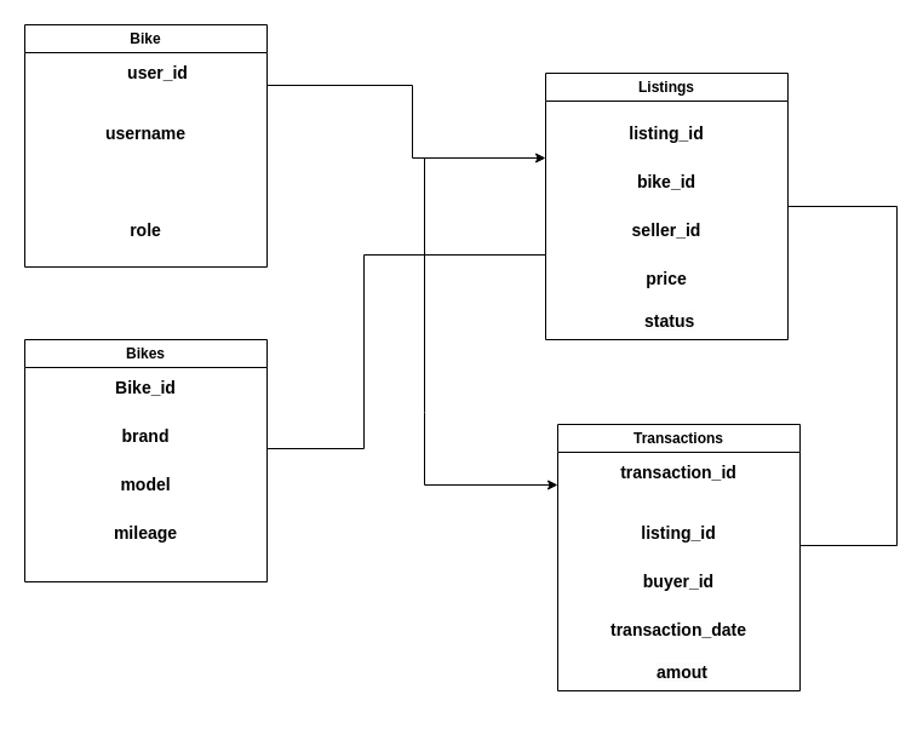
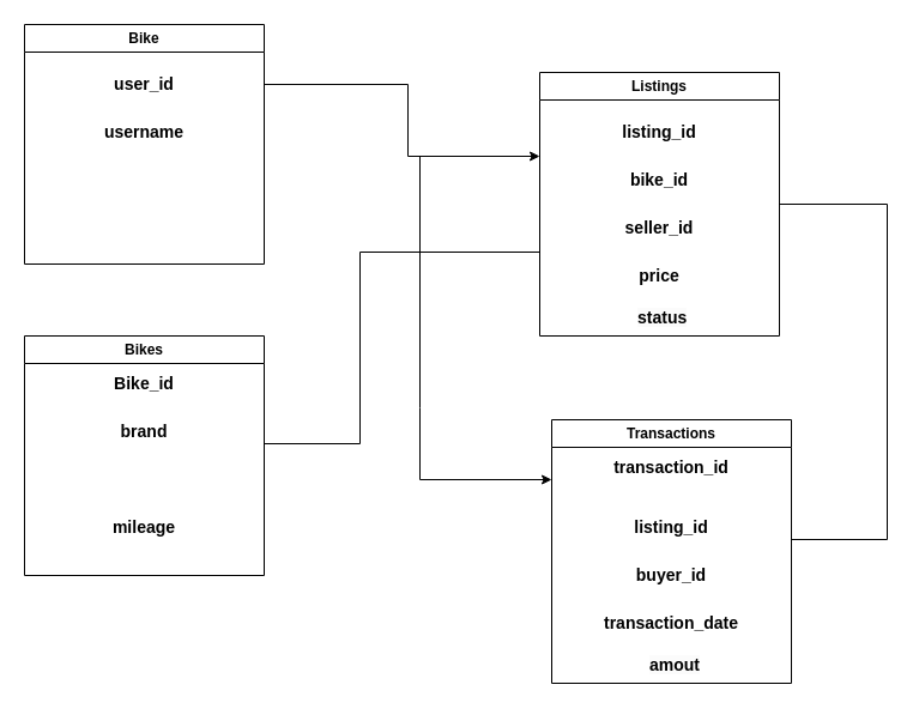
- <mxCell id="3" value="&lt;b&gt;&lt;font style=&quot;font-size: 14px;&quot;&gt;user_id&lt;/font&gt;&lt;/b&gt;" style="text;html=1;align=center;verticalAlign=middle;whiteSpace=wrap;rounded=0;" vertex="1" parent="2"><mxGeometry x="75" y="20" width="70" height="40" as="geometry" /></mxCell>
+ <mxCell id="3" value="&lt;b&gt;&lt;font style=&quot;font-size: 14px;&quot;&gt;user_id&lt;/font&gt;&lt;/b&gt;" style="text;html=1;align=center;verticalAlign=middle;whiteSpace=wrap;rounded=0;" vertex="1" parent="2"><mxGeometry x="65" y="30" width="70" height="40" as="geometry" /></mxCell>
- <mxCell id="5" value="&lt;font style=&quot;font-size: 14px;&quot;&gt;&lt;b&gt;role&lt;/b&gt;&lt;/font&gt;" style="text;html=1;align=center;verticalAlign=middle;whiteSpace=wrap;rounded=0;" vertex="1" parent="2"><mxGeometry x="65" y="150" width="70" height="40" as="geometry" /></mxCell>
- <mxCell id="9" value="&lt;font style=&quot;font-size: 14px;&quot;&gt;&lt;b&gt;model&lt;/b&gt;&lt;/font&gt;" style="text;html=1;align=center;verticalAlign=middle;whiteSpace=wrap;rounded=0;" vertex="1" parent="6"><mxGeometry x="65" y="100" width="70" height="40" as="geometry" /></mxCell>
